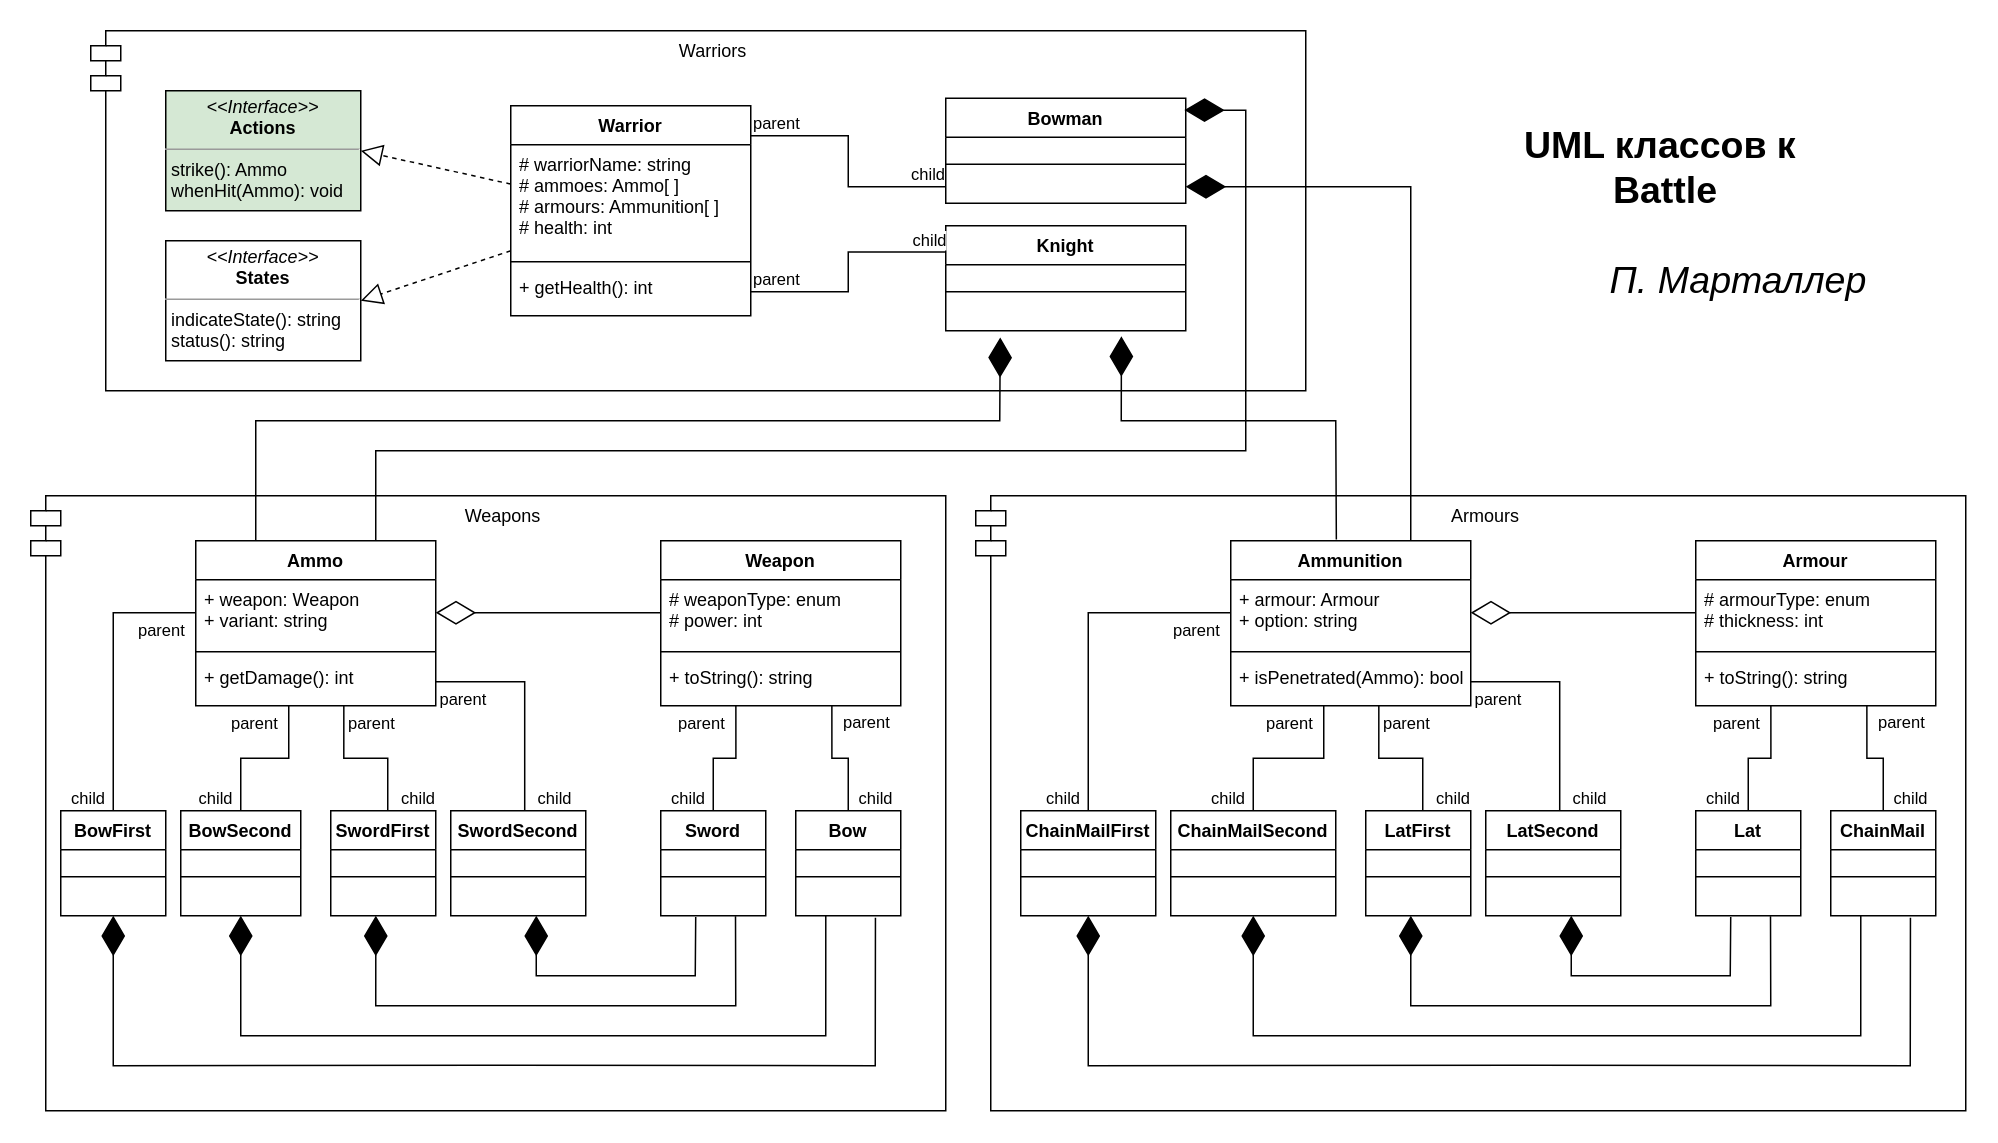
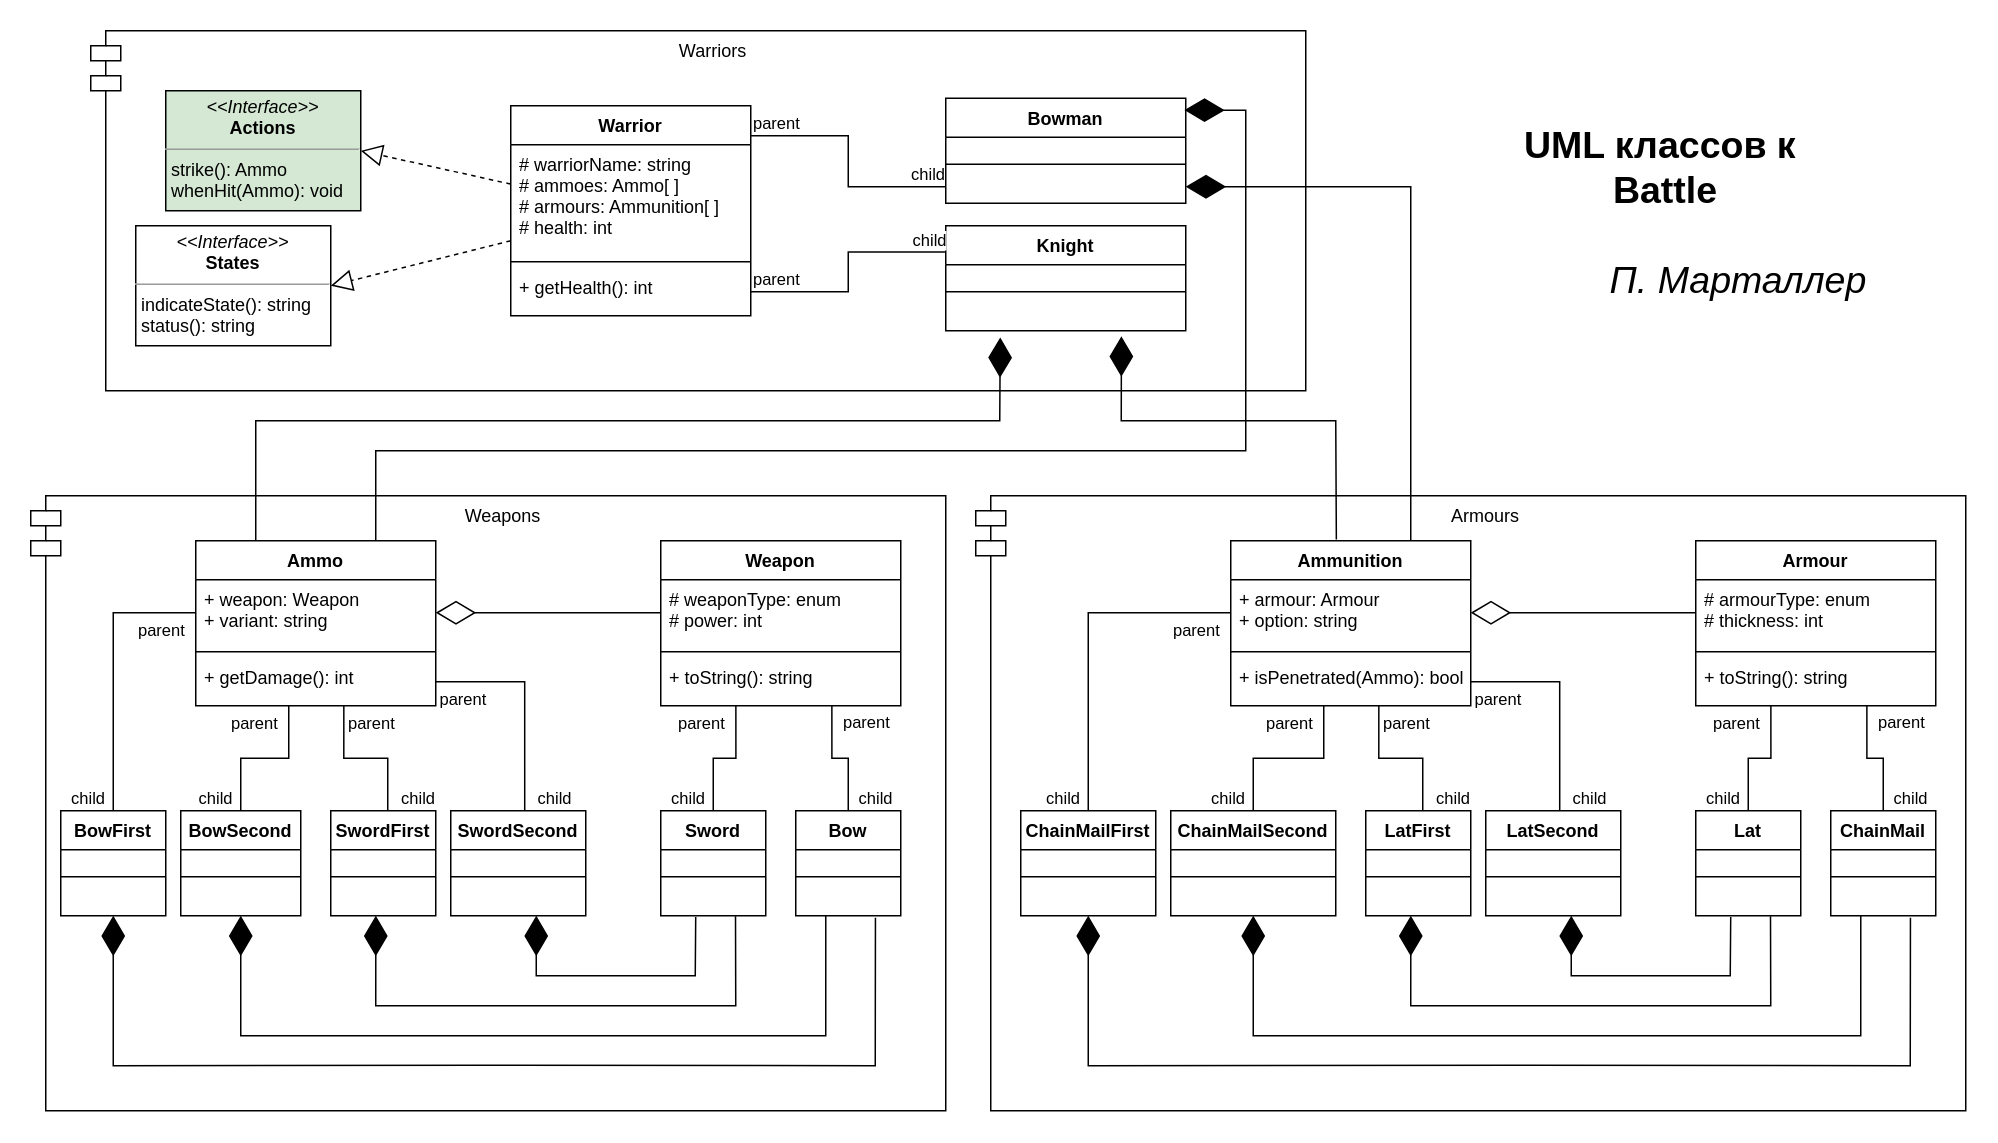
- <mxCell id="9" value="&lt;p style=&quot;margin:0px;margin-top:4px;text-align:center;&quot;&gt;&lt;i&gt;&amp;lt;&amp;lt;Interface&amp;gt;&amp;gt;&lt;/i&gt;&lt;br&gt;&lt;b&gt;States&lt;/b&gt;&lt;/p&gt;&lt;hr size=&quot;1&quot;&gt;&lt;p style=&quot;margin:0px;margin-left:4px;&quot;&gt;indicateState(): string&lt;/p&gt;&lt;p style=&quot;margin:0px;margin-left:4px;&quot;&gt;status(): string&amp;nbsp;&lt;/p&gt;&lt;p style=&quot;margin:0px;margin-left:4px;&quot;&gt;&lt;br&gt;&lt;/p&gt;" style="verticalAlign=top;align=left;overflow=fill;fontSize=12;fontFamily=Helvetica;html=1;" vertex="1" parent="2"><mxGeometry x="50" y="140" width="130" height="80" as="geometry" /></mxCell>
+ <mxCell id="9" value="&lt;p style=&quot;margin:0px;margin-top:4px;text-align:center;&quot;&gt;&lt;i&gt;&amp;lt;&amp;lt;Interface&amp;gt;&amp;gt;&lt;/i&gt;&lt;br&gt;&lt;b&gt;States&lt;/b&gt;&lt;/p&gt;&lt;hr size=&quot;1&quot;&gt;&lt;p style=&quot;margin:0px;margin-left:4px;&quot;&gt;indicateState(): string&lt;/p&gt;&lt;p style=&quot;margin:0px;margin-left:4px;&quot;&gt;status(): string&amp;nbsp;&lt;/p&gt;&lt;p style=&quot;margin:0px;margin-left:4px;&quot;&gt;&lt;br&gt;&lt;/p&gt;" style="verticalAlign=top;align=left;overflow=fill;fontSize=12;fontFamily=Helvetica;html=1;" vertex="1" parent="2"><mxGeometry x="30" y="130" width="130" height="80" as="geometry" /></mxCell>
